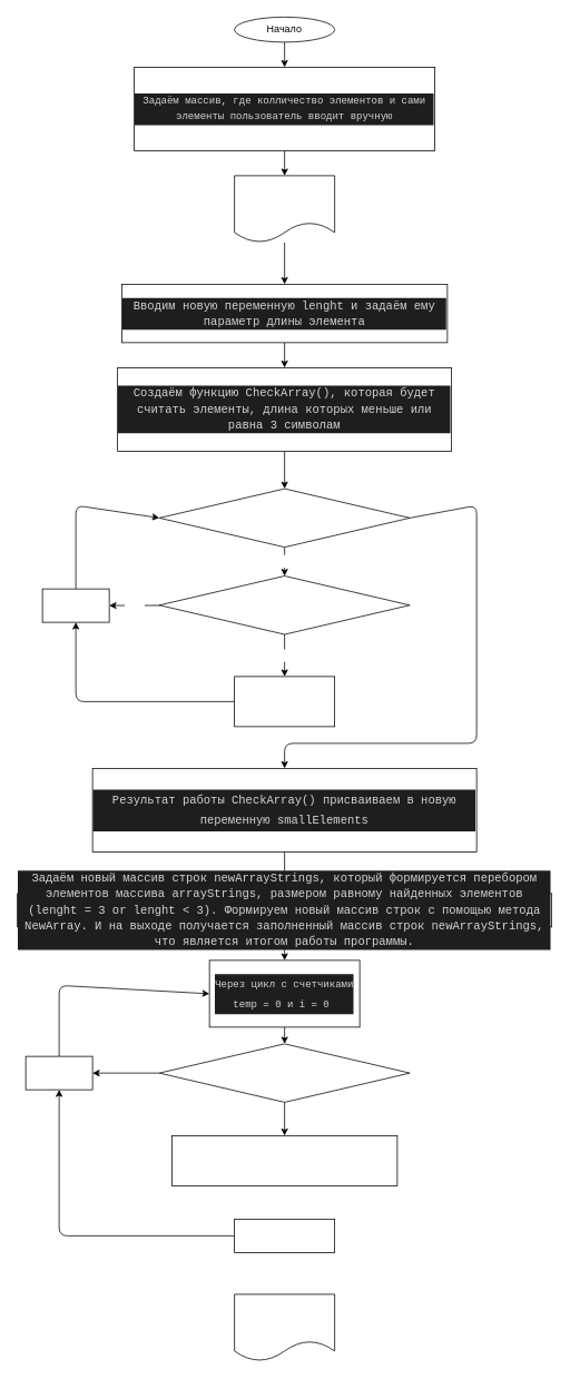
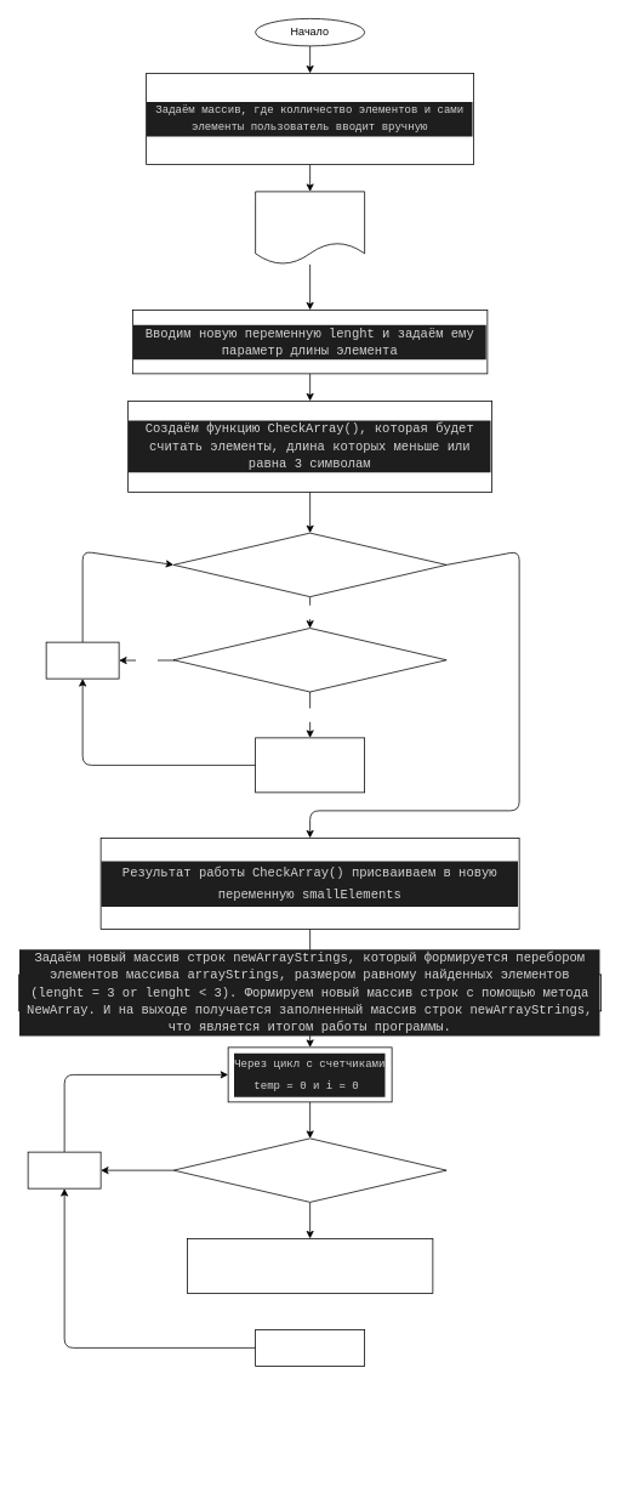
- <mxCell id="25" value="&lt;div style=&quot;color: rgb(212 , 212 , 212) ; background-color: rgb(30 , 30 , 30) ; font-family: &amp;#34;consolas&amp;#34; , &amp;#34;courier new&amp;#34; , monospace ; line-height: 24px&quot;&gt;&lt;div style=&quot;line-height: 24px&quot;&gt;Через цикл с счетчиками&lt;/div&gt;&lt;div style=&quot;line-height: 24px&quot;&gt;&amp;nbsp;temp = 0 и i = 0&amp;nbsp;&amp;nbsp;&lt;/div&gt;&lt;/div&gt;" style="rounded=0;whiteSpace=wrap;html=1;" parent="1" vertex="1"><mxGeometry x="250" y="1150" width="180" height="80" as="geometry" /></mxCell>
+ <mxCell id="25" value="&lt;div style=&quot;color: rgb(212 , 212 , 212) ; background-color: rgb(30 , 30 , 30) ; font-family: &amp;#34;consolas&amp;#34; , &amp;#34;courier new&amp;#34; , monospace ; line-height: 24px&quot;&gt;&lt;div style=&quot;line-height: 24px&quot;&gt;Через цикл с счетчиками&lt;/div&gt;&lt;div style=&quot;line-height: 24px&quot;&gt;&amp;nbsp;temp = 0 и i = 0&amp;nbsp;&amp;nbsp;&lt;/div&gt;&lt;/div&gt;" style="rounded=0;whiteSpace=wrap;html=1;" parent="1" vertex="1"><mxGeometry x="250" y="1150" width="180" height="60" as="geometry" /></mxCell>
- <mxCell id="34" value="&lt;span&gt;NewArray&lt;/span&gt;" style="shape=document;whiteSpace=wrap;html=1;boundedLbl=1;labelBackgroundColor=none;fontSize=14;fontColor=#FFFFFF;" parent="1" vertex="1"><mxGeometry x="280" y="1550" width="120" height="80" as="geometry" /></mxCell>
